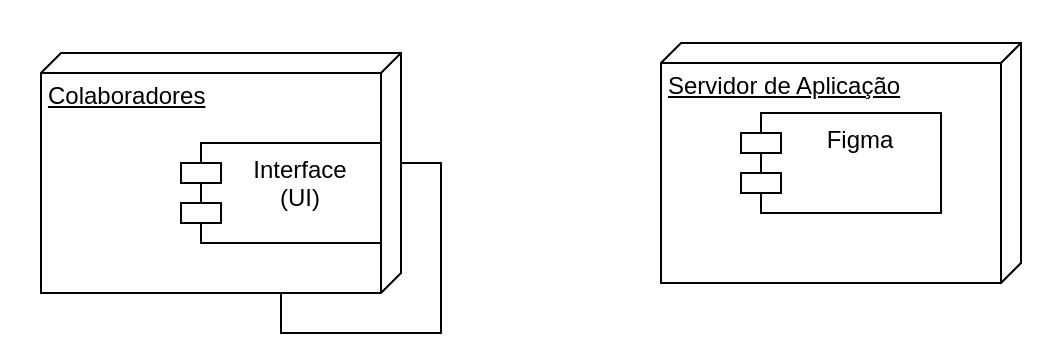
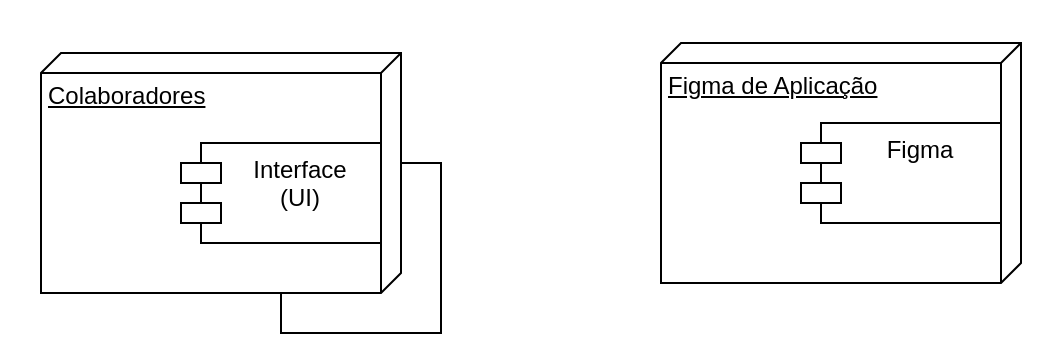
- <mxCell id="5" value="Servidor de Aplicação" style="verticalAlign=top;align=left;spacingTop=8;spacingLeft=2;spacingRight=12;shape=cube;size=10;direction=south;fontStyle=4;html=1;whiteSpace=wrap;" vertex="1" parent="1"><mxGeometry x="330" y="20.997" width="180" height="120" as="geometry" /></mxCell>
+ <mxCell id="5" value="Figma de Aplicação" style="verticalAlign=top;align=left;spacingTop=8;spacingLeft=2;spacingRight=12;shape=cube;size=10;direction=south;fontStyle=4;html=1;whiteSpace=wrap;" vertex="1" parent="1"><mxGeometry x="330" y="20.997" width="180" height="120" as="geometry" /></mxCell>
- <mxCell id="6" value="Figma&lt;div&gt;&lt;br&gt;&lt;/div&gt;" style="shape=module;align=left;spacingLeft=20;align=center;verticalAlign=top;whiteSpace=wrap;html=1;" vertex="1" parent="1"><mxGeometry x="370" y="56" width="100" height="50" as="geometry" /></mxCell>
+ <mxCell id="6" value="Figma&lt;div&gt;&lt;br&gt;&lt;/div&gt;" style="shape=module;align=left;spacingLeft=20;align=center;verticalAlign=top;whiteSpace=wrap;html=1;" vertex="1" parent="1"><mxGeometry x="400" y="61" width="100" height="50" as="geometry" /></mxCell>
